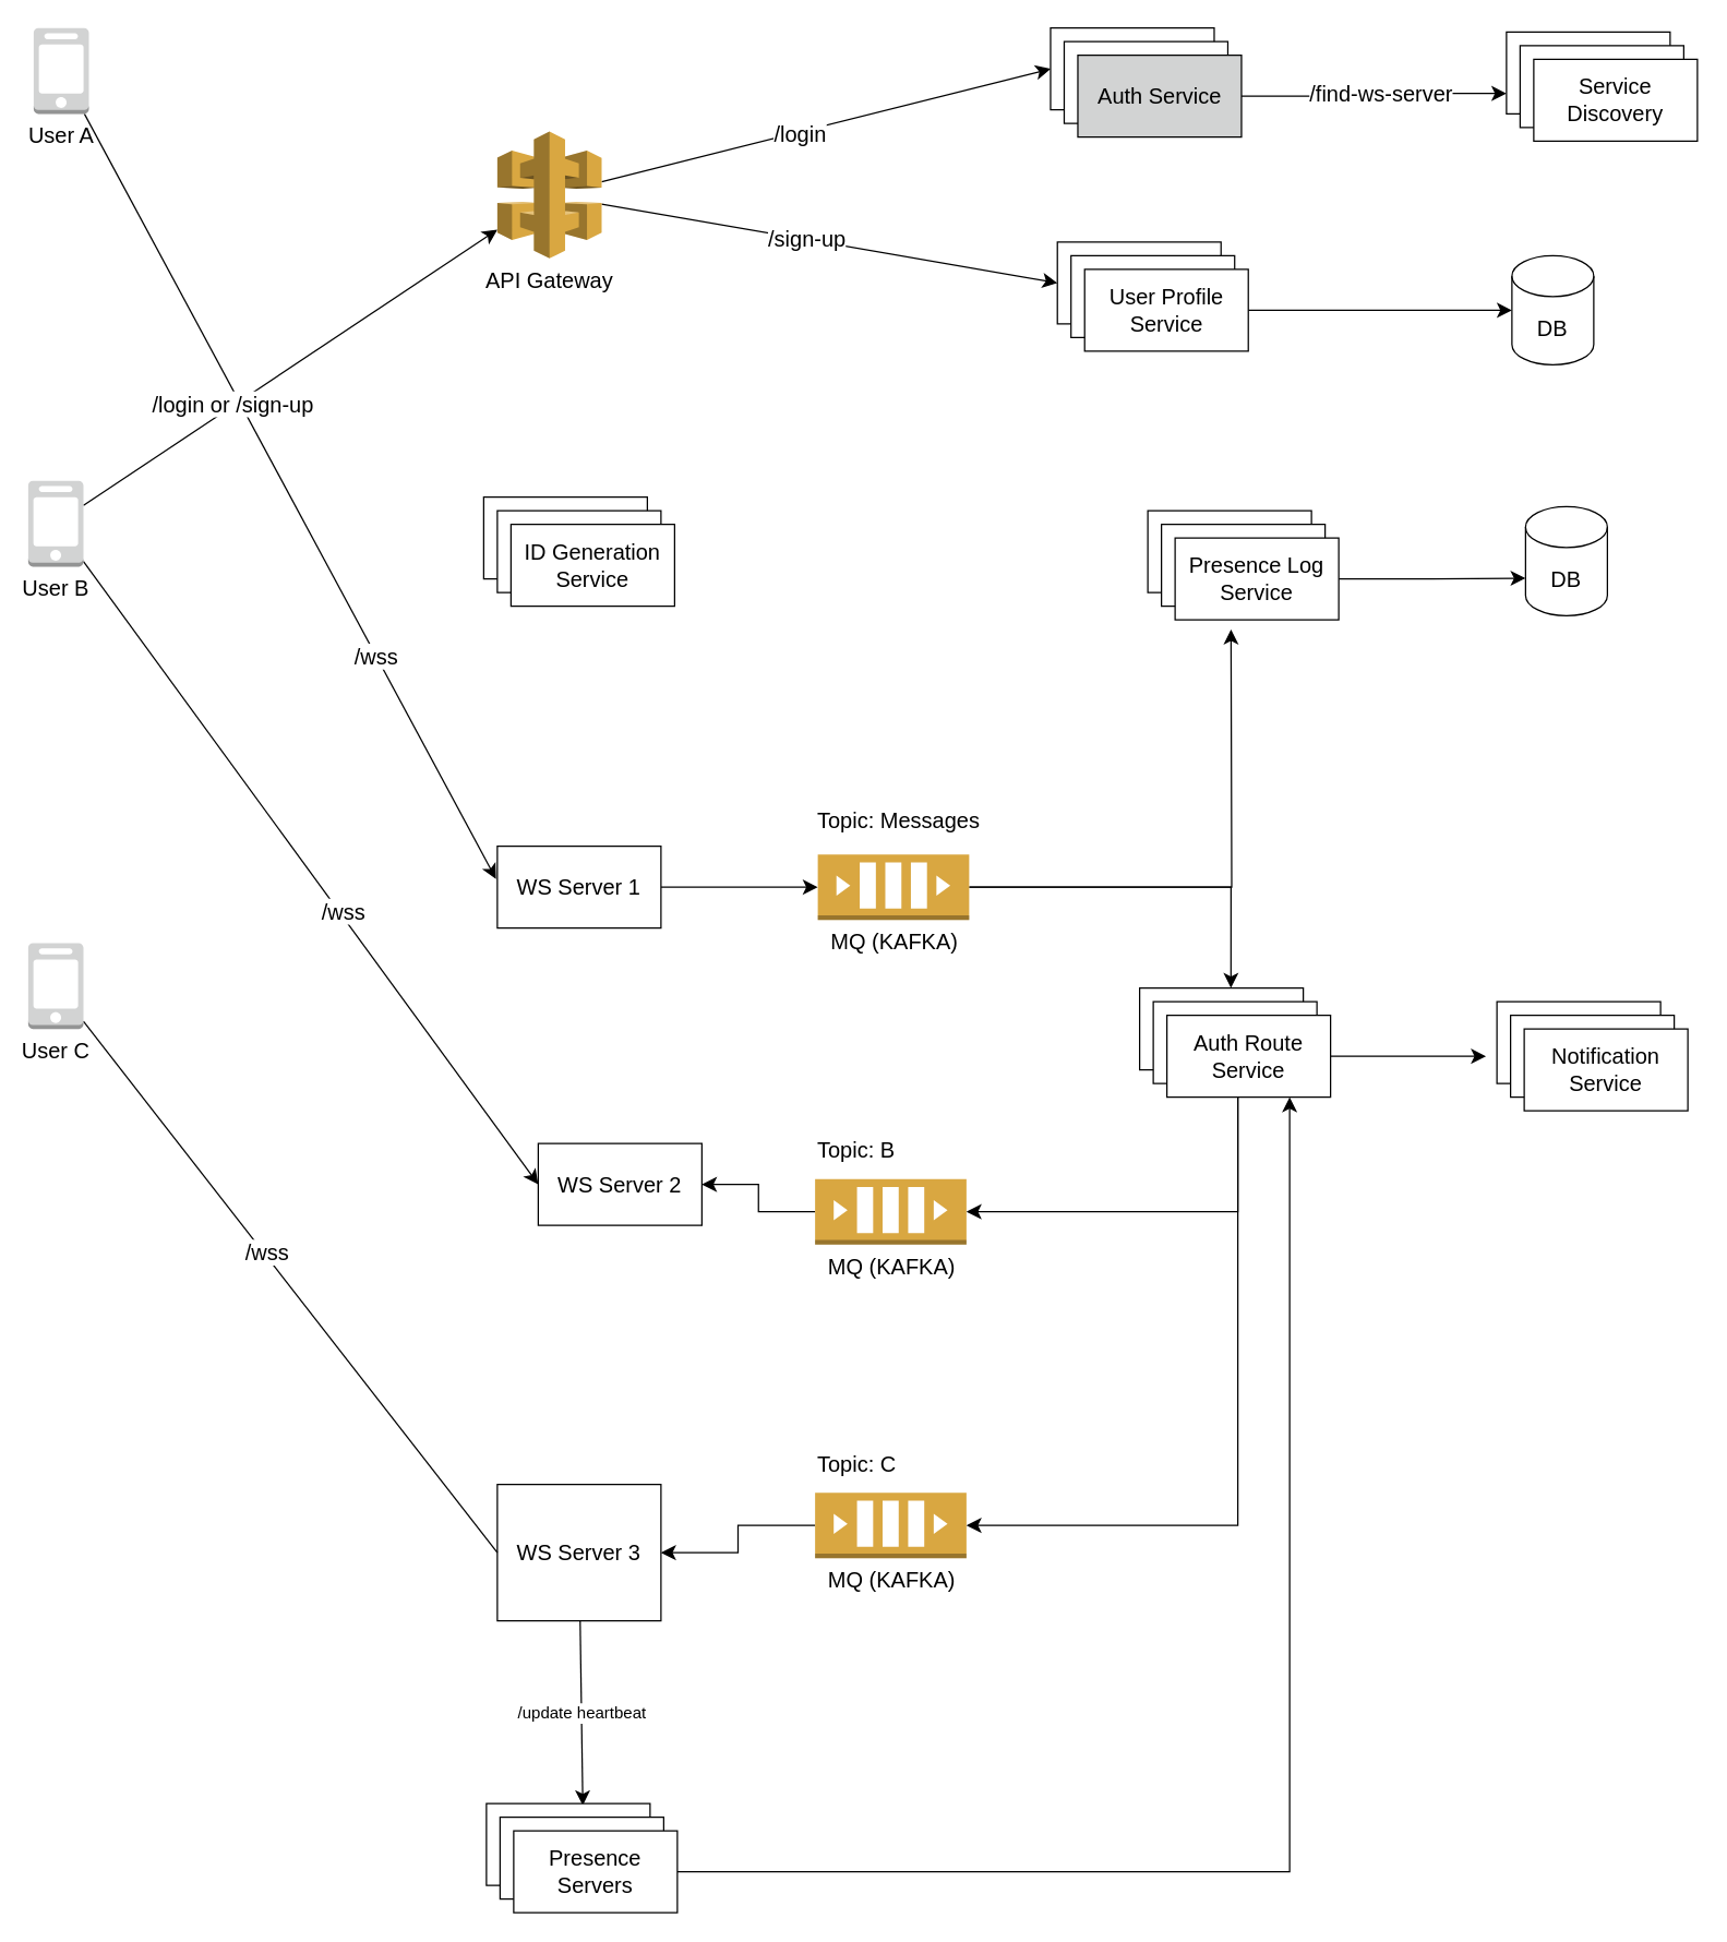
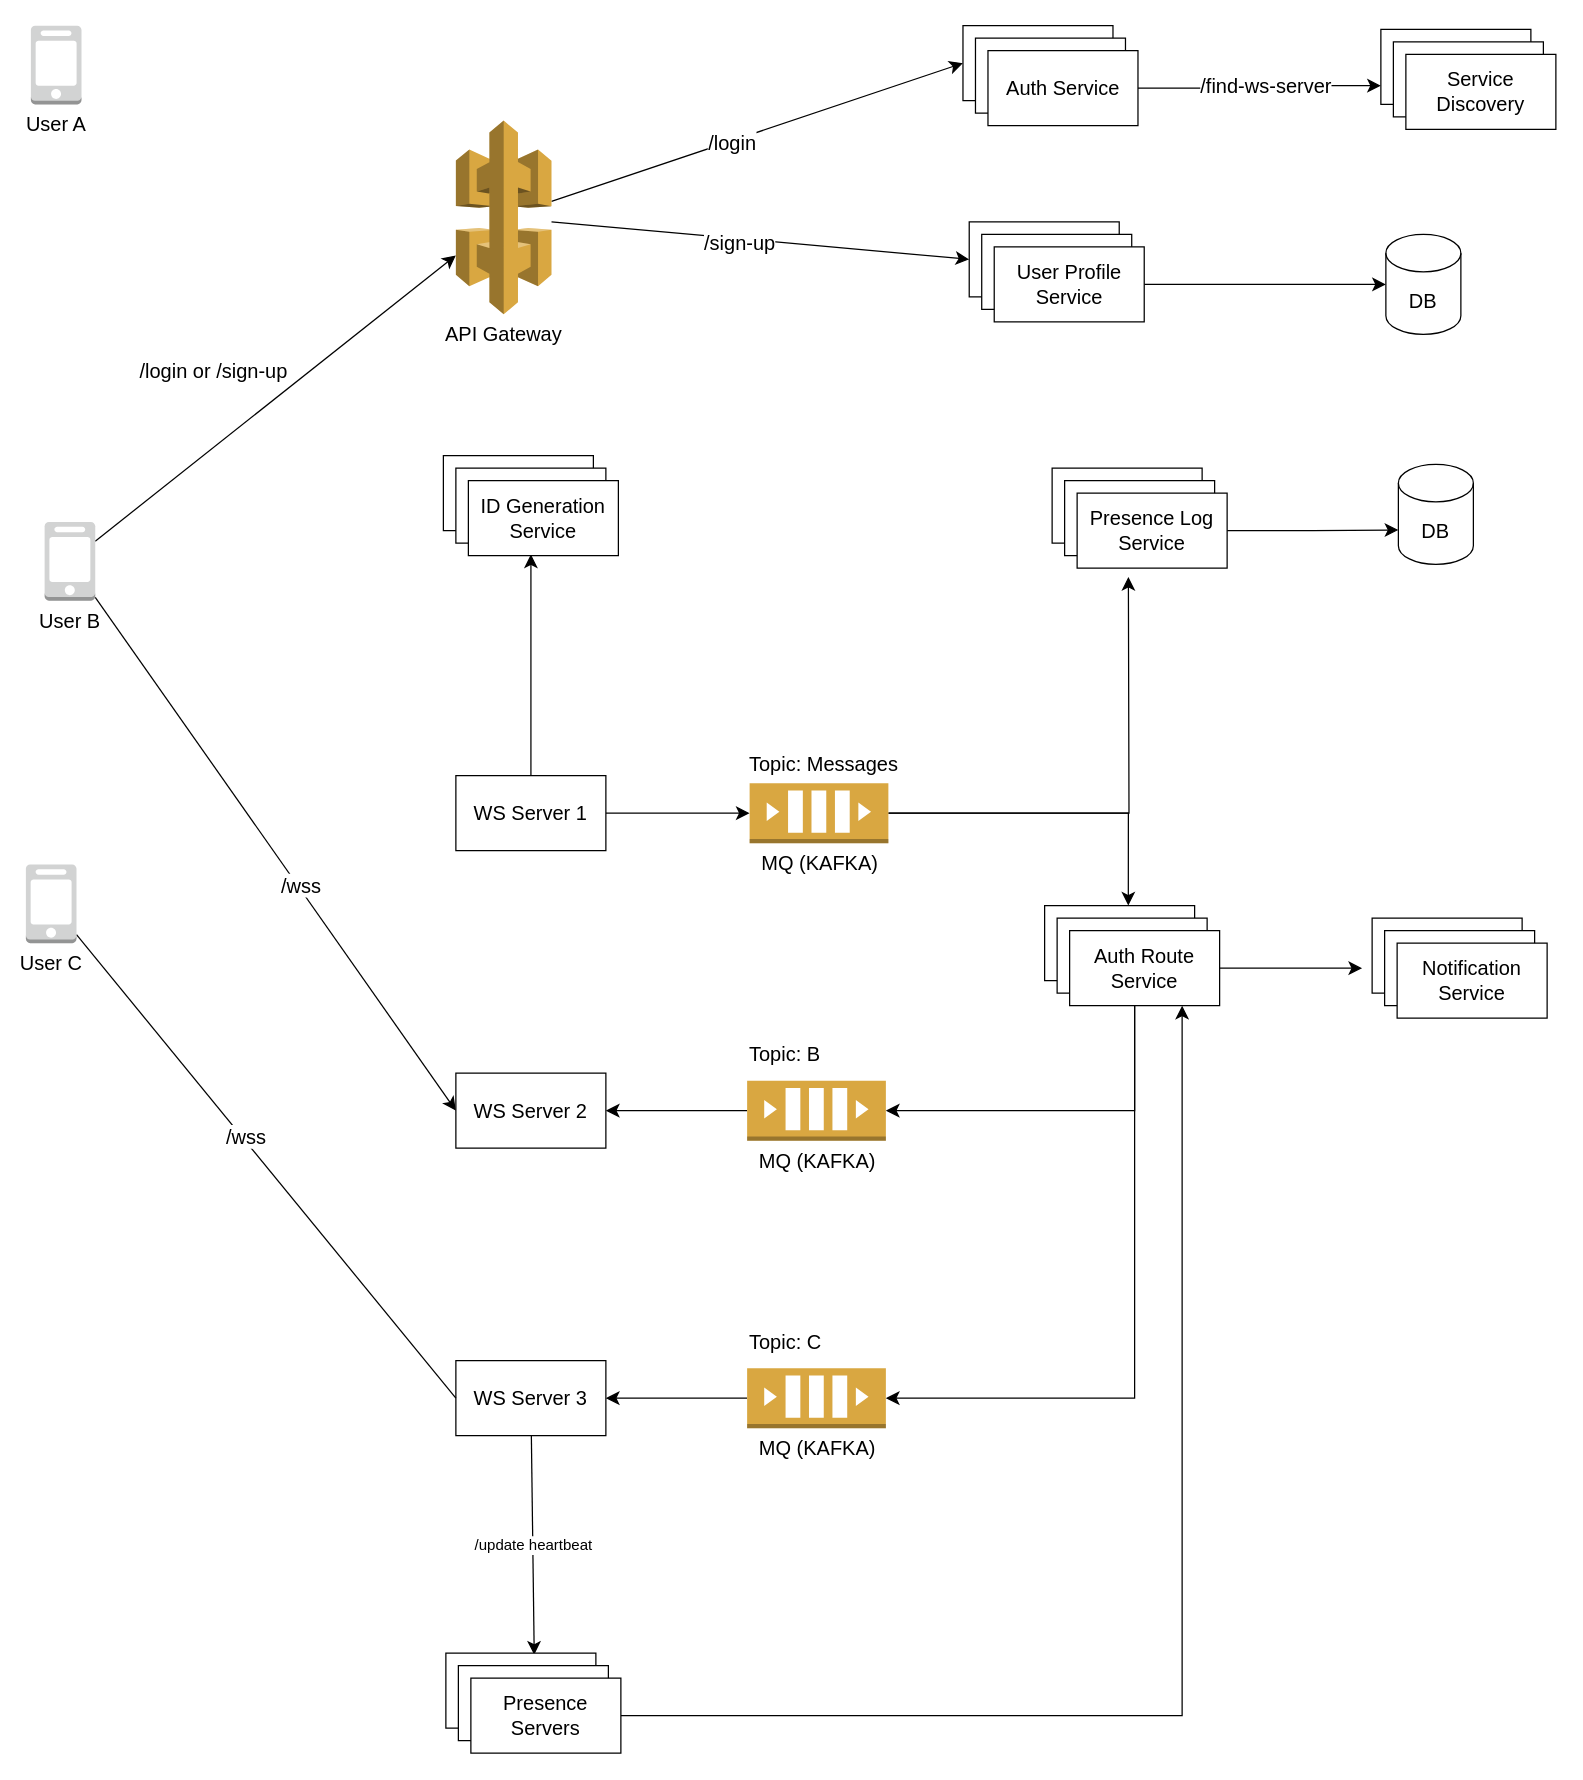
- <mxCell id="18" value="Auth Service" style="rounded=0;whiteSpace=wrap;html=1;fontSize=16;fillColor=#d2d3d3;" vertex="1" parent="1"><mxGeometry x="789.68" y="40" width="120" height="60" as="geometry" /></mxCell>
+ <mxCell id="18" value="Auth Service" style="rounded=0;whiteSpace=wrap;html=1;fontSize=16;" vertex="1" parent="1"><mxGeometry x="789.68" y="40" width="120" height="60" as="geometry" /></mxCell>
- <mxCell id="13" value="API Gateway" style="outlineConnect=0;dashed=0;verticalLabelPosition=bottom;verticalAlign=top;align=center;html=1;shape=mxgraph.aws3.api_gateway;fillColor=#D9A741;gradientColor=none;fontSize=16;" vertex="1" parent="1"><mxGeometry x="364" y="95.99" width="76.5" height="93" as="geometry" /></mxCell>
+ <mxCell id="13" value="API Gateway" style="outlineConnect=0;dashed=0;verticalLabelPosition=bottom;verticalAlign=top;align=center;html=1;shape=mxgraph.aws3.api_gateway;fillColor=#D9A741;gradientColor=none;fontSize=16;" vertex="1" parent="1"><mxGeometry x="364" y="95.99" width="76.5" height="155" as="geometry" /></mxCell>
- <mxCell id="8" value="User B" style="outlineConnect=0;dashed=0;verticalLabelPosition=bottom;verticalAlign=top;align=center;html=1;shape=mxgraph.aws3.mobile_client;fillColor=#D2D3D3;gradientColor=none;fontSize=16;" vertex="1" parent="1"><mxGeometry x="20" y="352" width="40.5" height="63" as="geometry" /></mxCell>
+ <mxCell id="8" value="User B" style="outlineConnect=0;dashed=0;verticalLabelPosition=bottom;verticalAlign=top;align=center;html=1;shape=mxgraph.aws3.mobile_client;fillColor=#D2D3D3;gradientColor=none;fontSize=16;" vertex="1" parent="1"><mxGeometry x="35" y="417" width="40.5" height="63" as="geometry" /></mxCell>
- <mxCell id="2" style="edgeStyle=none;rounded=0;orthogonalLoop=1;jettySize=auto;html=1;entryX=-0.008;entryY=0.4;entryDx=0;entryDy=0;entryPerimeter=0;fontSize=12;startSize=8;endSize=8;" edge="1" parent="1" source="4" target="28"><mxGeometry relative="1" as="geometry" /></mxCell>
- <mxCell id="3" value="/wss" style="edgeLabel;html=1;align=center;verticalAlign=middle;resizable=0;points=[];fontSize=16;" vertex="1" connectable="0" parent="2"><mxGeometry x="0.416" y="-1" relative="1" as="geometry"><mxPoint as="offset" /></mxGeometry></mxCell>
+ <mxCell id="26" style="edgeStyle=orthogonalEdgeStyle;rounded=0;orthogonalLoop=1;jettySize=auto;html=1;entryX=0.417;entryY=0.983;entryDx=0;entryDy=0;entryPerimeter=0;fontSize=12;startSize=8;endSize=8;" edge="1" parent="1" source="28" target="46"><mxGeometry relative="1" as="geometry" /></mxCell>
- <mxCell id="51" value="Topic: Messages" style="text;strokeColor=none;fillColor=none;html=1;align=left;verticalAlign=middle;whiteSpace=wrap;rounded=0;fontSize=16;" vertex="1" parent="1"><mxGeometry x="597" y="586" width="154" height="30" as="geometry" /></mxCell>
+ <mxCell id="51" value="Topic: Messages" style="text;strokeColor=none;fillColor=none;html=1;align=left;verticalAlign=middle;whiteSpace=wrap;rounded=0;fontSize=16;" vertex="1" parent="1"><mxGeometry x="597" y="596" width="154" height="30" as="geometry" /></mxCell>
- <mxCell id="29" value="WS Server 2" style="rounded=0;whiteSpace=wrap;html=1;fontSize=16;" vertex="1" parent="1"><mxGeometry x="394" y="838" width="120" height="60" as="geometry" /></mxCell>
+ <mxCell id="29" value="WS Server 2" style="rounded=0;whiteSpace=wrap;html=1;fontSize=16;" vertex="1" parent="1"><mxGeometry x="364" y="858" width="120" height="60" as="geometry" /></mxCell>
- <mxCell id="57" value="WS Server 3" style="rounded=0;whiteSpace=wrap;html=1;fontSize=16;" vertex="1" parent="1"><mxGeometry x="364" y="1088" width="120" height="100" as="geometry" /></mxCell>
+ <mxCell id="57" value="WS Server 3" style="rounded=0;whiteSpace=wrap;html=1;fontSize=16;" vertex="1" parent="1"><mxGeometry x="364" y="1088" width="120" height="60" as="geometry" /></mxCell>
